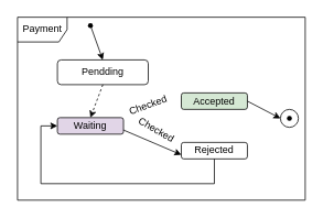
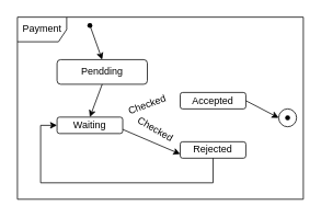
- <mxCell id="7" value="" style="endArrow=classic;html=1;rounded=0;exitX=0.5;exitY=1;exitDx=0;exitDy=0;entryX=0.5;entryY=0;entryDx=0;entryDy=0;dashed=1;" edge="1" parent="1" source="5" target="6"><mxGeometry width="50" height="50" relative="1" as="geometry"><mxPoint x="179" y="172" as="sourcePoint" /><mxPoint x="229" y="122" as="targetPoint" /></mxGeometry></mxCell>
+ <mxCell id="7" value="" style="endArrow=classic;html=1;rounded=0;exitX=0.5;exitY=1;exitDx=0;exitDy=0;entryX=0.5;entryY=0;entryDx=0;entryDy=0;" edge="1" parent="1" source="5" target="6"><mxGeometry width="50" height="50" relative="1" as="geometry"><mxPoint x="179" y="172" as="sourcePoint" /><mxPoint x="229" y="122" as="targetPoint" /></mxGeometry></mxCell>
- <mxCell id="9" value="Accepted" style="rounded=1;whiteSpace=wrap;html=1;fillColor=#d5e8d4;" vertex="1" parent="1"><mxGeometry x="219" y="112" width="80" height="20" as="geometry" /></mxCell>
+ <mxCell id="9" value="Accepted" style="rounded=1;whiteSpace=wrap;html=1;" vertex="1" parent="1"><mxGeometry x="219" y="112" width="80" height="20" as="geometry" /></mxCell>
- <mxCell id="6" value="Waiting" style="rounded=1;whiteSpace=wrap;html=1;fillColor=#e1d5e7;" vertex="1" parent="1"><mxGeometry x="69" y="142" width="80" height="20" as="geometry" /></mxCell>
+ <mxCell id="6" value="Waiting" style="rounded=1;whiteSpace=wrap;html=1;" vertex="1" parent="1"><mxGeometry x="69" y="142" width="80" height="20" as="geometry" /></mxCell>
